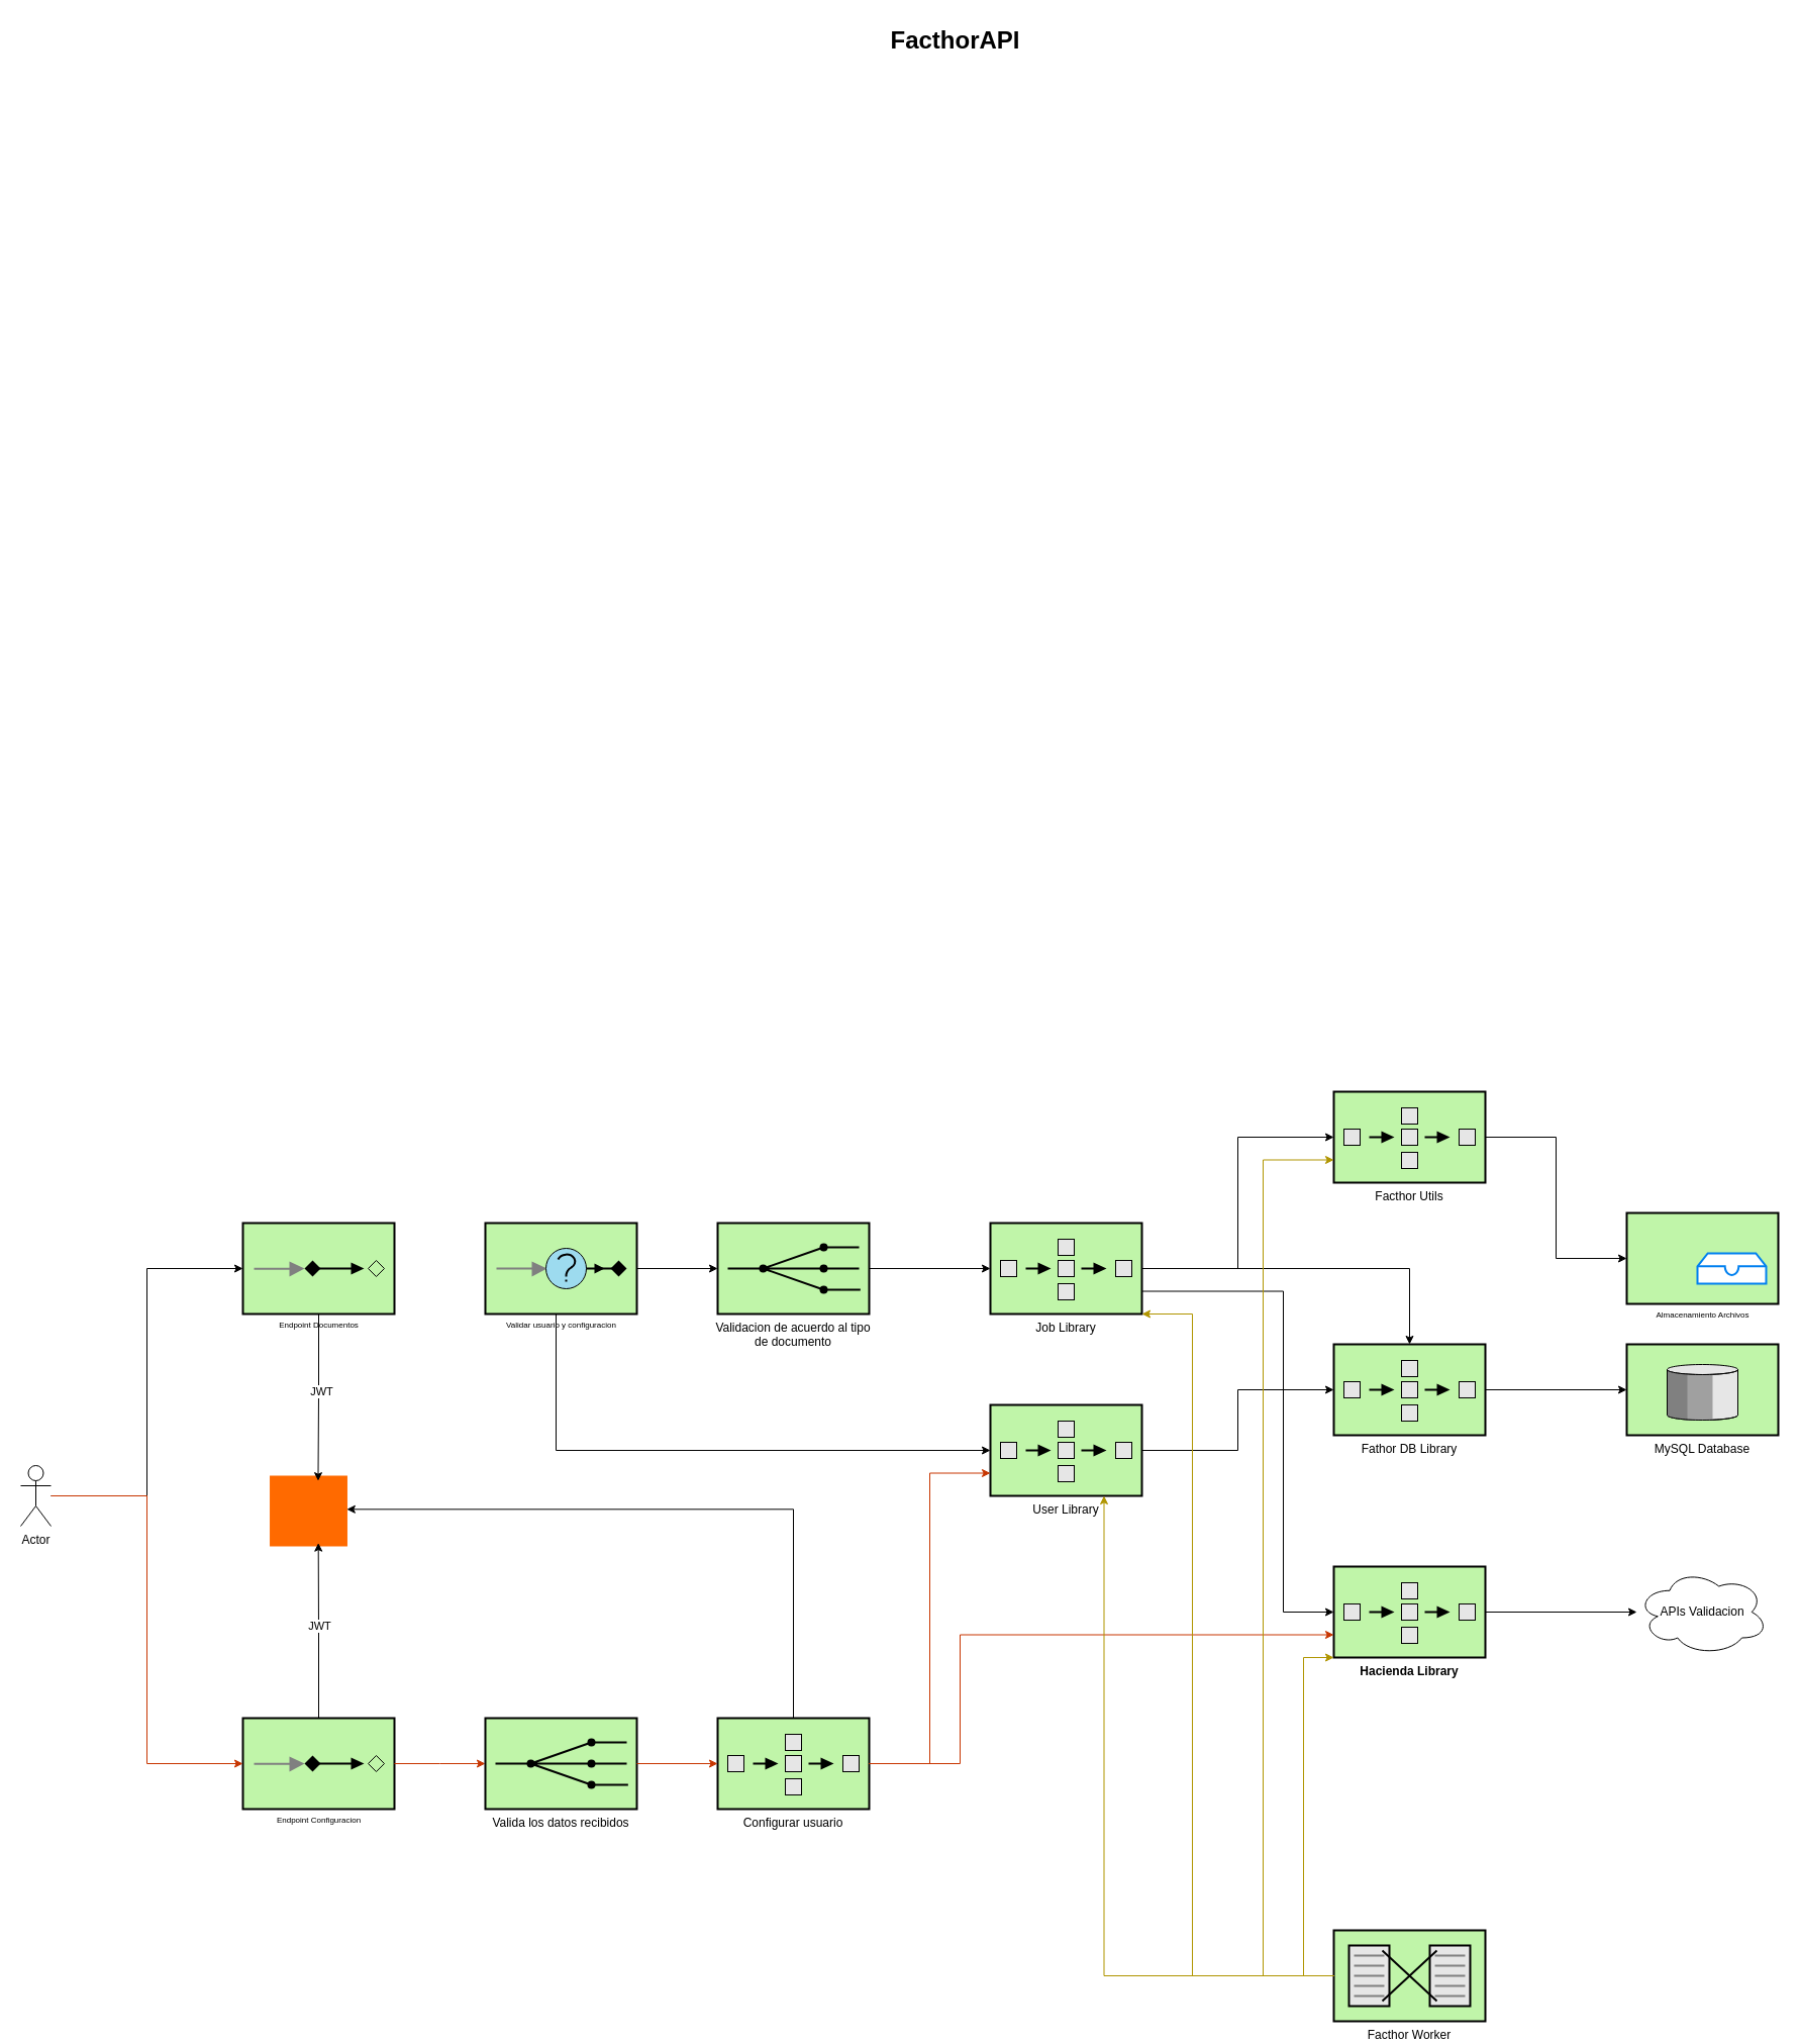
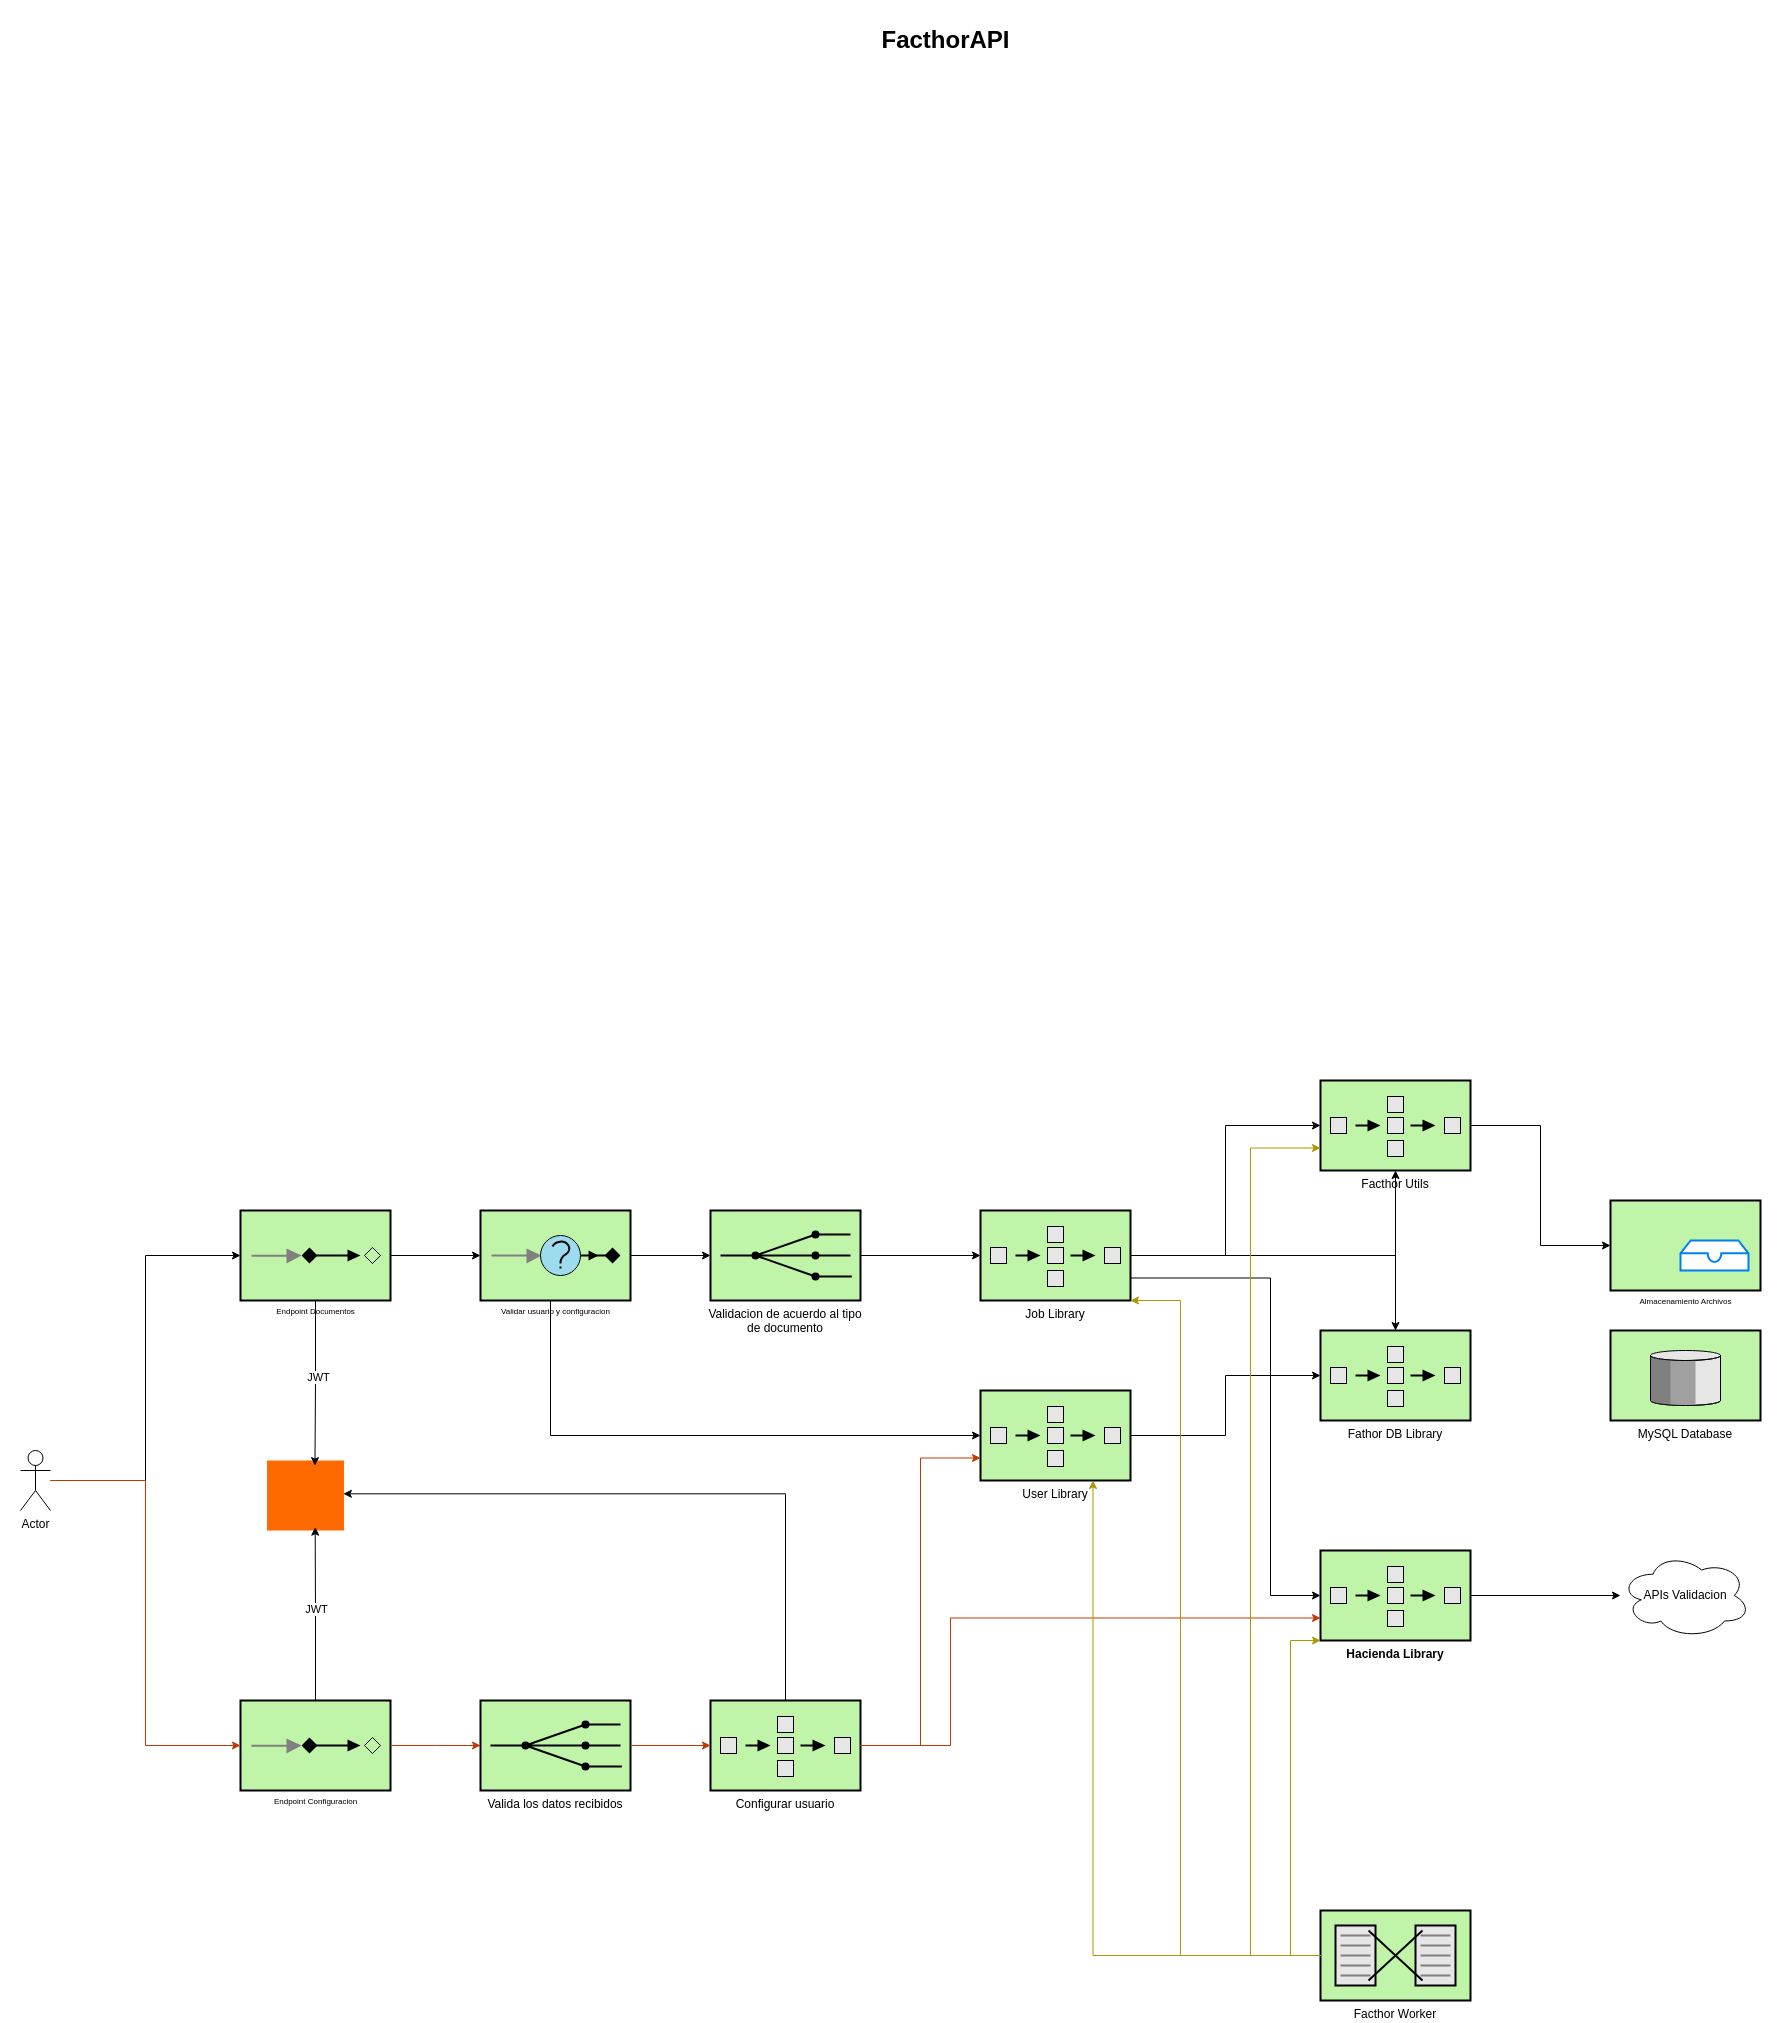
+ <mxCell id="19" style="edgeStyle=orthogonalEdgeStyle;rounded=0;orthogonalLoop=1;jettySize=auto;html=1;entryX=0;entryY=0.5;entryDx=0;entryDy=0;entryPerimeter=0;" edge="1" parent="1" source="6" target="18"><mxGeometry relative="1" as="geometry" /></mxCell>
- <mxCell id="24" style="edgeStyle=orthogonalEdgeStyle;rounded=0;orthogonalLoop=1;jettySize=auto;html=1;entryX=0;entryY=0.5;entryDx=0;entryDy=0;entryPerimeter=0;" edge="1" parent="1" source="23" target="5"><mxGeometry relative="1" as="geometry" /></mxCell>
+ <mxCell id="24" style="edgeStyle=orthogonalEdgeStyle;rounded=0;orthogonalLoop=1;jettySize=auto;html=1;" edge="1" parent="1" source="23" target="31"><mxGeometry relative="1" as="geometry" /></mxCell>
